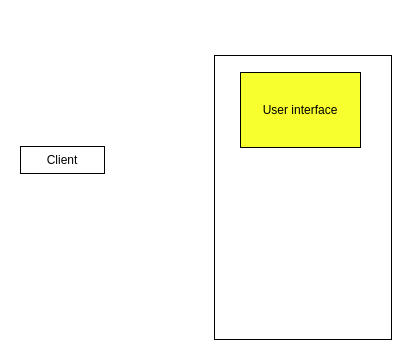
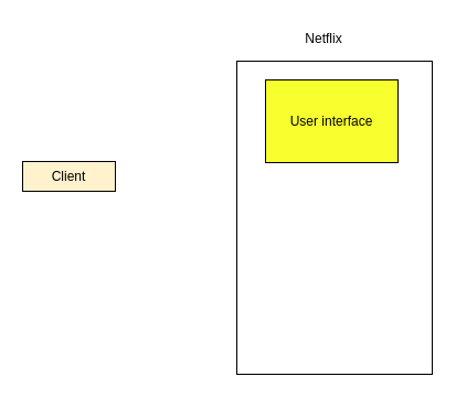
+ <mxCell id="3" value="Netflix" style="text;strokeColor=none;align=center;fillColor=none;html=1;verticalAlign=middle;whiteSpace=wrap;rounded=0;" vertex="1" parent="1"><mxGeometry x="263" y="20" width="60" height="30" as="geometry" /></mxCell>
- <mxCell id="2" value="Client" style="rounded=0;whiteSpace=wrap;html=1;" vertex="1" parent="1"><mxGeometry x="20" y="146" width="84" height="27" as="geometry" /></mxCell>
+ <mxCell id="2" value="Client" style="rounded=0;whiteSpace=wrap;html=1;fillColor=#fff2cc;" vertex="1" parent="1"><mxGeometry x="20" y="146" width="84" height="27" as="geometry" /></mxCell>
